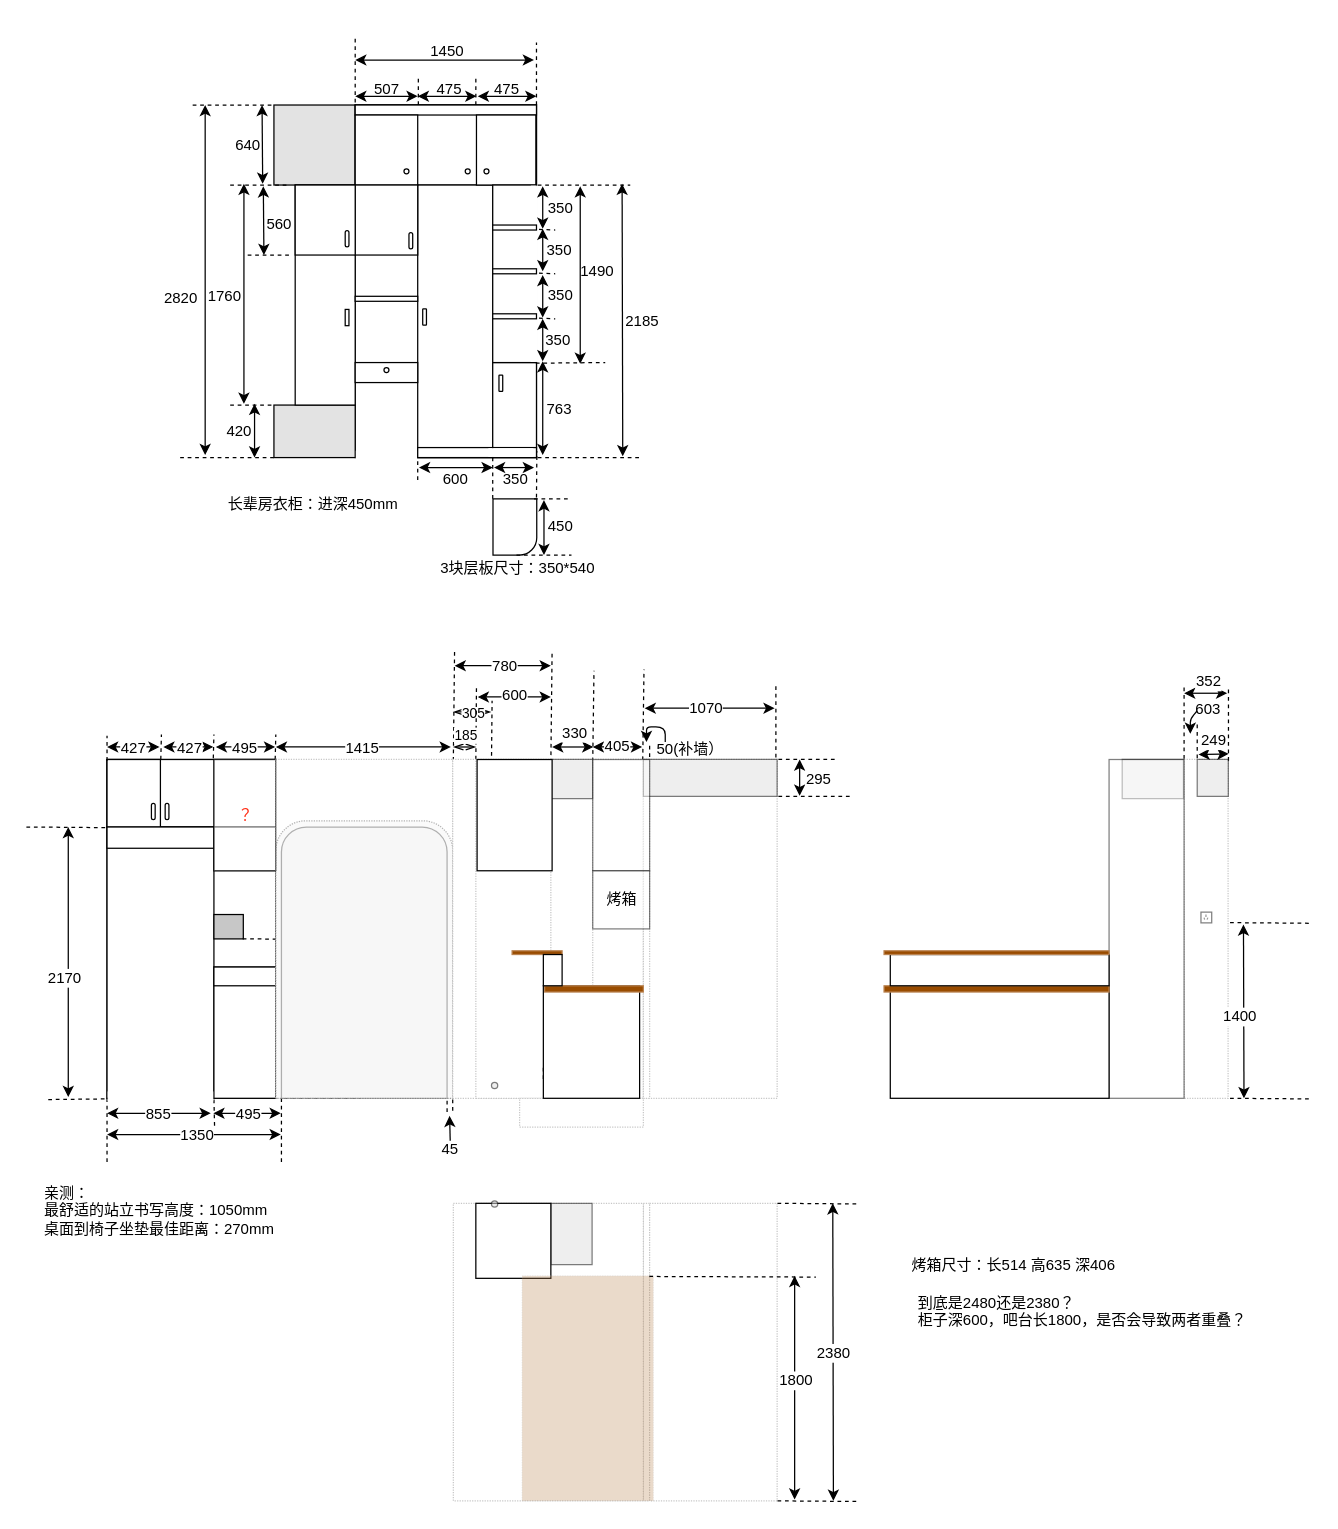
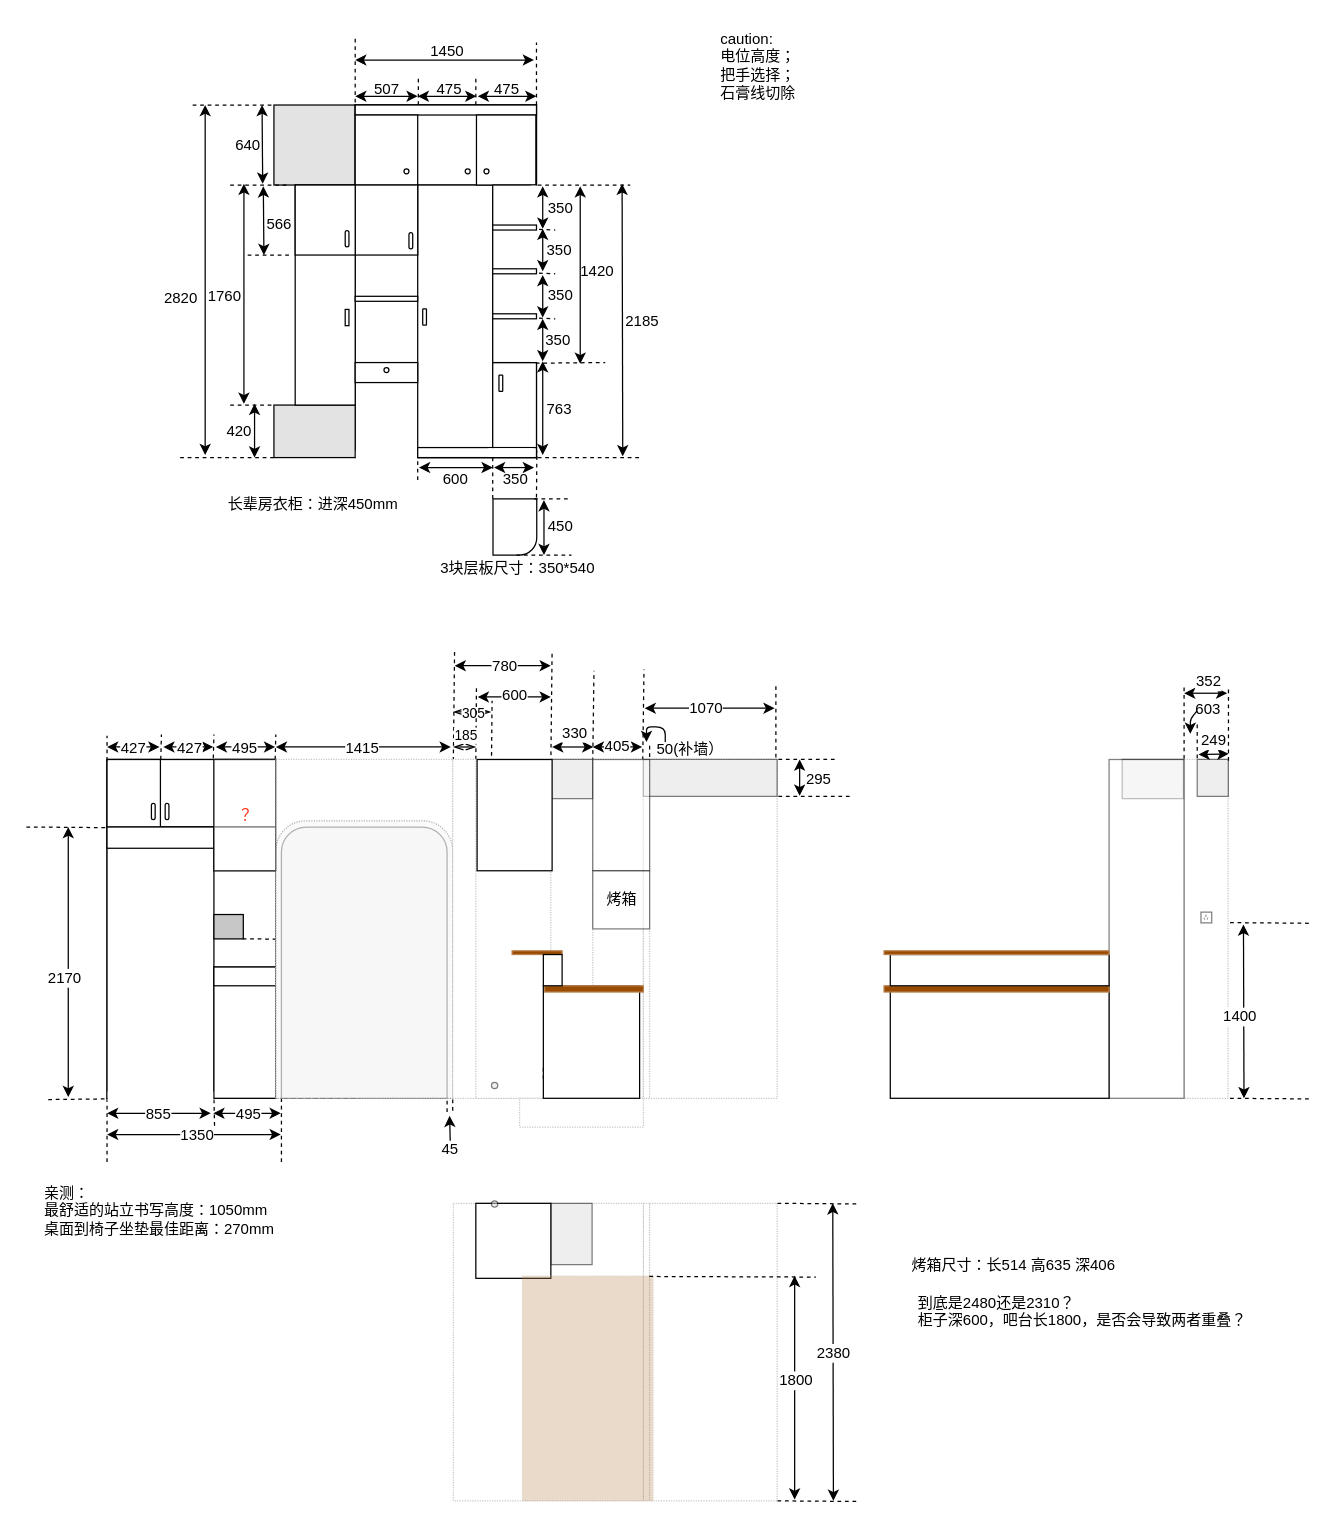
+ <mxCell id="82" value="caution:&lt;br&gt;电位高度；&lt;br&gt;把手选择；&lt;br&gt;石膏线切除&lt;br&gt;&lt;br&gt;" style="text;html=1;resizable=0;points=[];autosize=1;align=left;verticalAlign=top;spacingTop=-4;" parent="1" vertex="1"><mxGeometry x="573.5" y="20.5" width="80" height="70" as="geometry" /></mxCell>
- <mxCell id="57" value="560&lt;br&gt;" style="text;html=1;resizable=0;points=[];autosize=1;align=left;verticalAlign=top;spacingTop=-4;" parent="1" vertex="1"><mxGeometry x="211" y="169" width="40" height="20" as="geometry" /></mxCell>
+ <mxCell id="57" value="566&lt;br&gt;" style="text;html=1;resizable=0;points=[];autosize=1;align=left;verticalAlign=top;spacingTop=-4;" parent="1" vertex="1"><mxGeometry x="211" y="169" width="40" height="20" as="geometry" /></mxCell>
- <mxCell id="87" value="1490" style="text;html=1;resizable=0;points=[];autosize=1;align=left;verticalAlign=top;spacingTop=-4;" parent="1" vertex="1"><mxGeometry x="461.5" y="206.5" width="40" height="20" as="geometry" /></mxCell>
+ <mxCell id="87" value="1420" style="text;html=1;resizable=0;points=[];autosize=1;align=left;verticalAlign=top;spacingTop=-4;" parent="1" vertex="1"><mxGeometry x="461.5" y="206.5" width="40" height="20" as="geometry" /></mxCell>
- <mxCell id="227" value="到底是2480还是2380？&lt;br&gt;柜子深600，吧台长1800，是否会导致两者重叠？&lt;br&gt;" style="text;html=1;resizable=0;points=[];autosize=1;align=left;verticalAlign=top;spacingTop=-4;" parent="1" vertex="1"><mxGeometry x="732" y="1032" width="272" height="27" as="geometry" /></mxCell>
+ <mxCell id="227" value="到底是2480还是2310？&lt;br&gt;柜子深600，吧台长1800，是否会导致两者重叠？&lt;br&gt;" style="text;html=1;resizable=0;points=[];autosize=1;align=left;verticalAlign=top;spacingTop=-4;" parent="1" vertex="1"><mxGeometry x="732" y="1032" width="272" height="27" as="geometry" /></mxCell>
